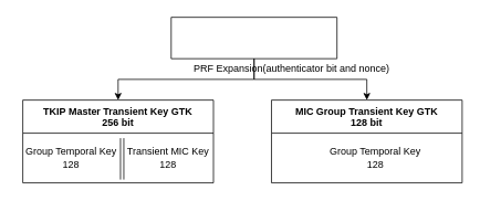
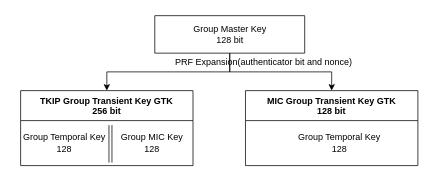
+ <mxCell id="5" value="Group Master Key&lt;br&gt;128 bit" style="text;html=1;align=center;verticalAlign=middle;resizable=0;points=[];autosize=1;strokeColor=none;fillColor=none;" vertex="1" parent="4"><mxGeometry x="40" y="5" width="120" height="40" as="geometry" /></mxCell>
- <mxCell id="6" value="TKIP Master Transient Key GTK&#10;256 bit" style="swimlane;startSize=40;" vertex="1" parent="1"><mxGeometry x="27" y="120" width="230" height="100" as="geometry" /></mxCell>
+ <mxCell id="6" value="TKIP Group Transient Key GTK&#10;256 bit" style="swimlane;startSize=40;" vertex="1" parent="1"><mxGeometry x="27" y="120" width="230" height="100" as="geometry" /></mxCell>
- <mxCell id="7" value="Transient MIC Key&lt;br&gt;128" style="text;html=1;align=center;verticalAlign=middle;resizable=0;points=[];autosize=1;strokeColor=none;fillColor=none;" vertex="1" parent="6"><mxGeometry x="120" y="50" width="110" height="40" as="geometry" /></mxCell>
+ <mxCell id="7" value="Group MIC Key&lt;br&gt;128" style="text;html=1;align=center;verticalAlign=middle;resizable=0;points=[];autosize=1;strokeColor=none;fillColor=none;" vertex="1" parent="6"><mxGeometry x="120" y="50" width="110" height="40" as="geometry" /></mxCell>
